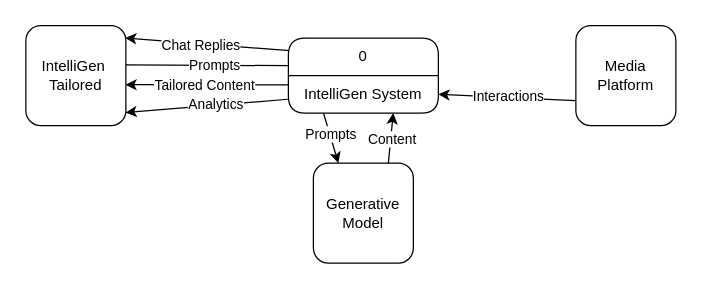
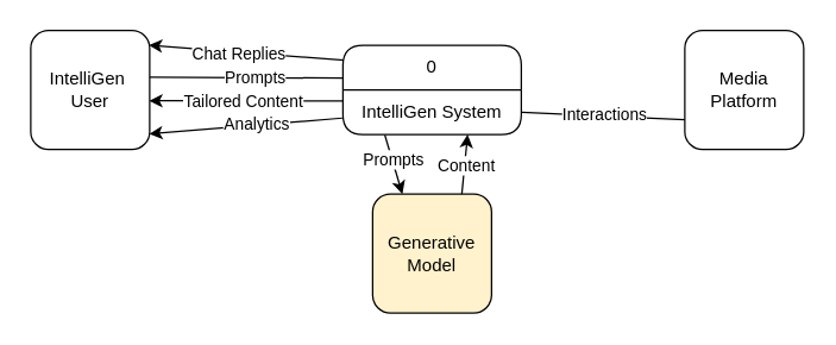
- <mxCell id="12" value="&lt;div&gt;IntelliGen&amp;nbsp;&lt;/div&gt;&lt;div&gt;Tailored&lt;/div&gt;" style="whiteSpace=wrap;html=1;aspect=fixed;rounded=1;" vertex="1" parent="1"><mxGeometry x="20" y="20" width="80" height="80" as="geometry" /></mxCell>
+ <mxCell id="12" value="&lt;div&gt;IntelliGen&amp;nbsp;&lt;/div&gt;&lt;div&gt;User&lt;/div&gt;" style="whiteSpace=wrap;html=1;aspect=fixed;rounded=1;" vertex="1" parent="1"><mxGeometry x="20" y="20" width="80" height="80" as="geometry" /></mxCell>
- <mxCell id="13" style="rounded=0;orthogonalLoop=1;jettySize=auto;html=1;exitX=0;exitY=0.75;exitDx=0;exitDy=0;entryX=1;entryY=0.5;entryDx=0;entryDy=0;" edge="1" parent="1" source="15" target="9"><mxGeometry relative="1" as="geometry" /></mxCell>
+ <mxCell id="13" style="rounded=0;orthogonalLoop=1;jettySize=auto;html=1;exitX=0;exitY=0.75;exitDx=0;exitDy=0;entryX=1;entryY=0.5;entryDx=0;entryDy=0;endArrow=none;" edge="1" parent="1" source="15" target="9"><mxGeometry relative="1" as="geometry" /></mxCell>
- <mxCell id="18" value="&lt;div&gt;Generative&lt;/div&gt;&lt;div&gt;Model&lt;/div&gt;" style="whiteSpace=wrap;html=1;aspect=fixed;rounded=1;" vertex="1" parent="1"><mxGeometry x="250" y="130" width="80" height="80" as="geometry" /></mxCell>
+ <mxCell id="18" value="&lt;div&gt;Generative&lt;/div&gt;&lt;div&gt;Model&lt;/div&gt;" style="whiteSpace=wrap;html=1;aspect=fixed;rounded=1;fillColor=#fff2cc;" vertex="1" parent="1"><mxGeometry x="250" y="130" width="80" height="80" as="geometry" /></mxCell>
